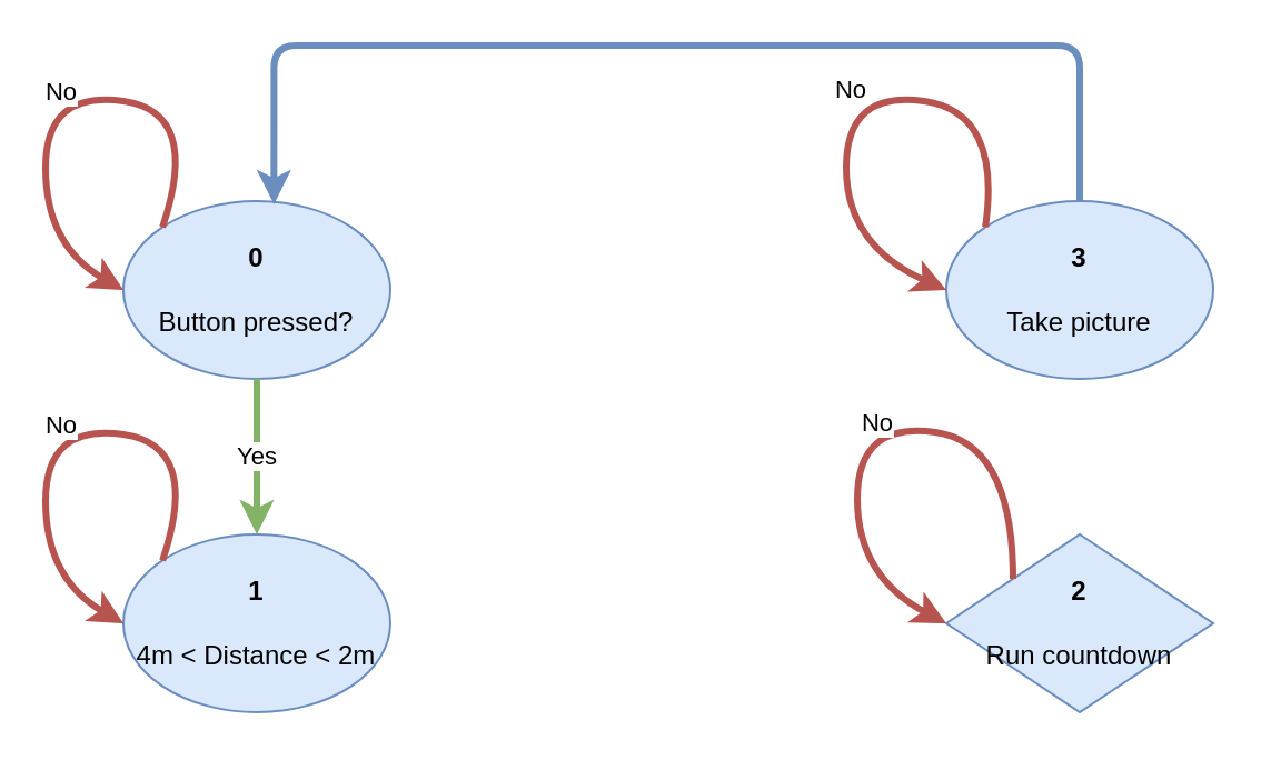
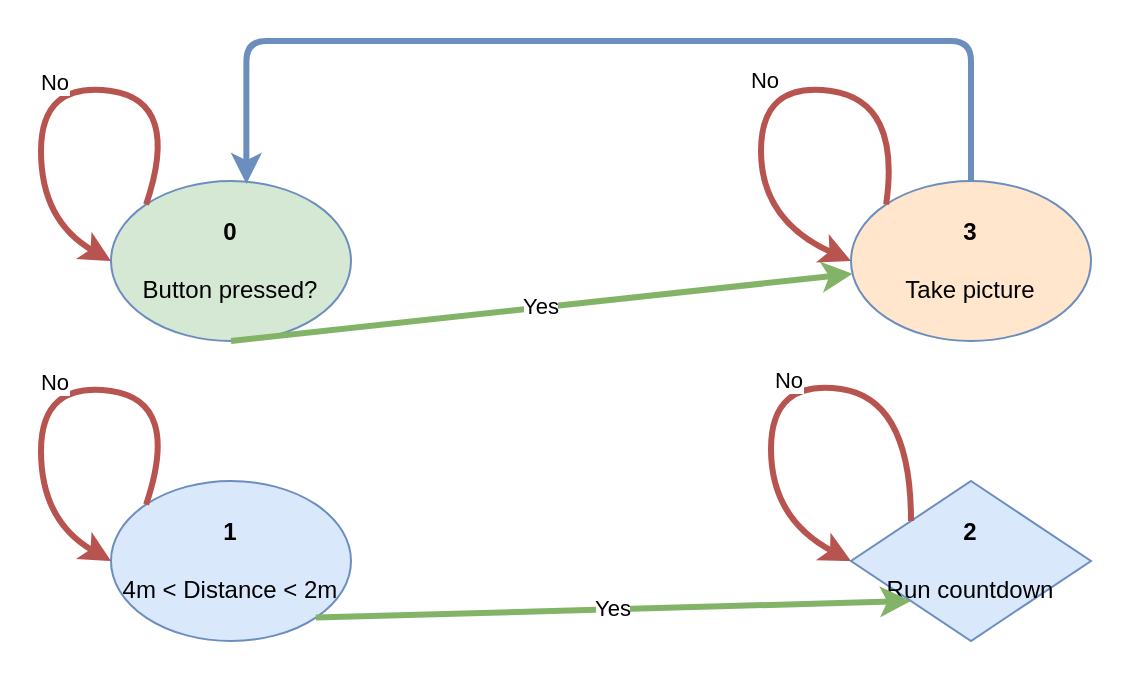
- <mxCell id="2" value="&lt;b&gt;0&lt;/b&gt;&lt;br&gt;&lt;br&gt;Button pressed?" style="ellipse;whiteSpace=wrap;html=1;fillColor=#dae8fc;strokeColor=#6c8ebf;" parent="1" vertex="1"><mxGeometry x="55" y="90" width="120" height="80" as="geometry" /></mxCell>
+ <mxCell id="2" value="&lt;b&gt;0&lt;/b&gt;&lt;br&gt;&lt;br&gt;Button pressed?" style="ellipse;whiteSpace=wrap;html=1;fillColor=#d5e8d4;strokeColor=#6c8ebf;" parent="1" vertex="1"><mxGeometry x="55" y="90" width="120" height="80" as="geometry" /></mxCell>
- <mxCell id="10" value="&lt;b&gt;3&lt;/b&gt;&lt;br&gt;&lt;br&gt;Take picture" style="ellipse;whiteSpace=wrap;html=1;fillColor=#dae8fc;strokeColor=#6c8ebf;" parent="1" vertex="1"><mxGeometry x="425" y="90" width="120" height="80" as="geometry" /></mxCell>
+ <mxCell id="10" value="&lt;b&gt;3&lt;/b&gt;&lt;br&gt;&lt;br&gt;Take picture" style="ellipse;whiteSpace=wrap;html=1;fillColor=#ffe6cc;strokeColor=#6c8ebf;" parent="1" vertex="1"><mxGeometry x="425" y="90" width="120" height="80" as="geometry" /></mxCell>
- <mxCell id="5" value="Yes" style="endArrow=classic;html=1;exitX=0.5;exitY=1;exitDx=0;exitDy=0;strokeWidth=3;fillColor=#d5e8d4;strokeColor=#82b366;" parent="1" source="2" target="4" edge="1"><mxGeometry width="50" height="50" relative="1" as="geometry"><mxPoint x="380" y="190" as="sourcePoint" /><mxPoint x="430" y="140" as="targetPoint" /></mxGeometry></mxCell>
+ <mxCell id="5" value="Yes" style="endArrow=classic;html=1;exitX=0.5;exitY=1;exitDx=0;exitDy=0;strokeWidth=3;fillColor=#d5e8d4;strokeColor=#82b366;" parent="1" source="2" target="10" edge="1"><mxGeometry width="50" height="50" relative="1" as="geometry"><mxPoint x="380" y="190" as="sourcePoint" /><mxPoint x="430" y="140" as="targetPoint" /></mxGeometry></mxCell>
+ <mxCell id="9" value="Yes" style="endArrow=classic;html=1;exitX=1;exitY=1;exitDx=0;exitDy=0;entryX=0;entryY=1;entryDx=0;entryDy=0;fillColor=#d5e8d4;strokeColor=#82b366;strokeWidth=3;" parent="1" source="4" target="7" edge="1"><mxGeometry width="50" height="50" relative="1" as="geometry"><mxPoint x="380" y="230" as="sourcePoint" /><mxPoint x="430" y="180" as="targetPoint" /></mxGeometry></mxCell>
